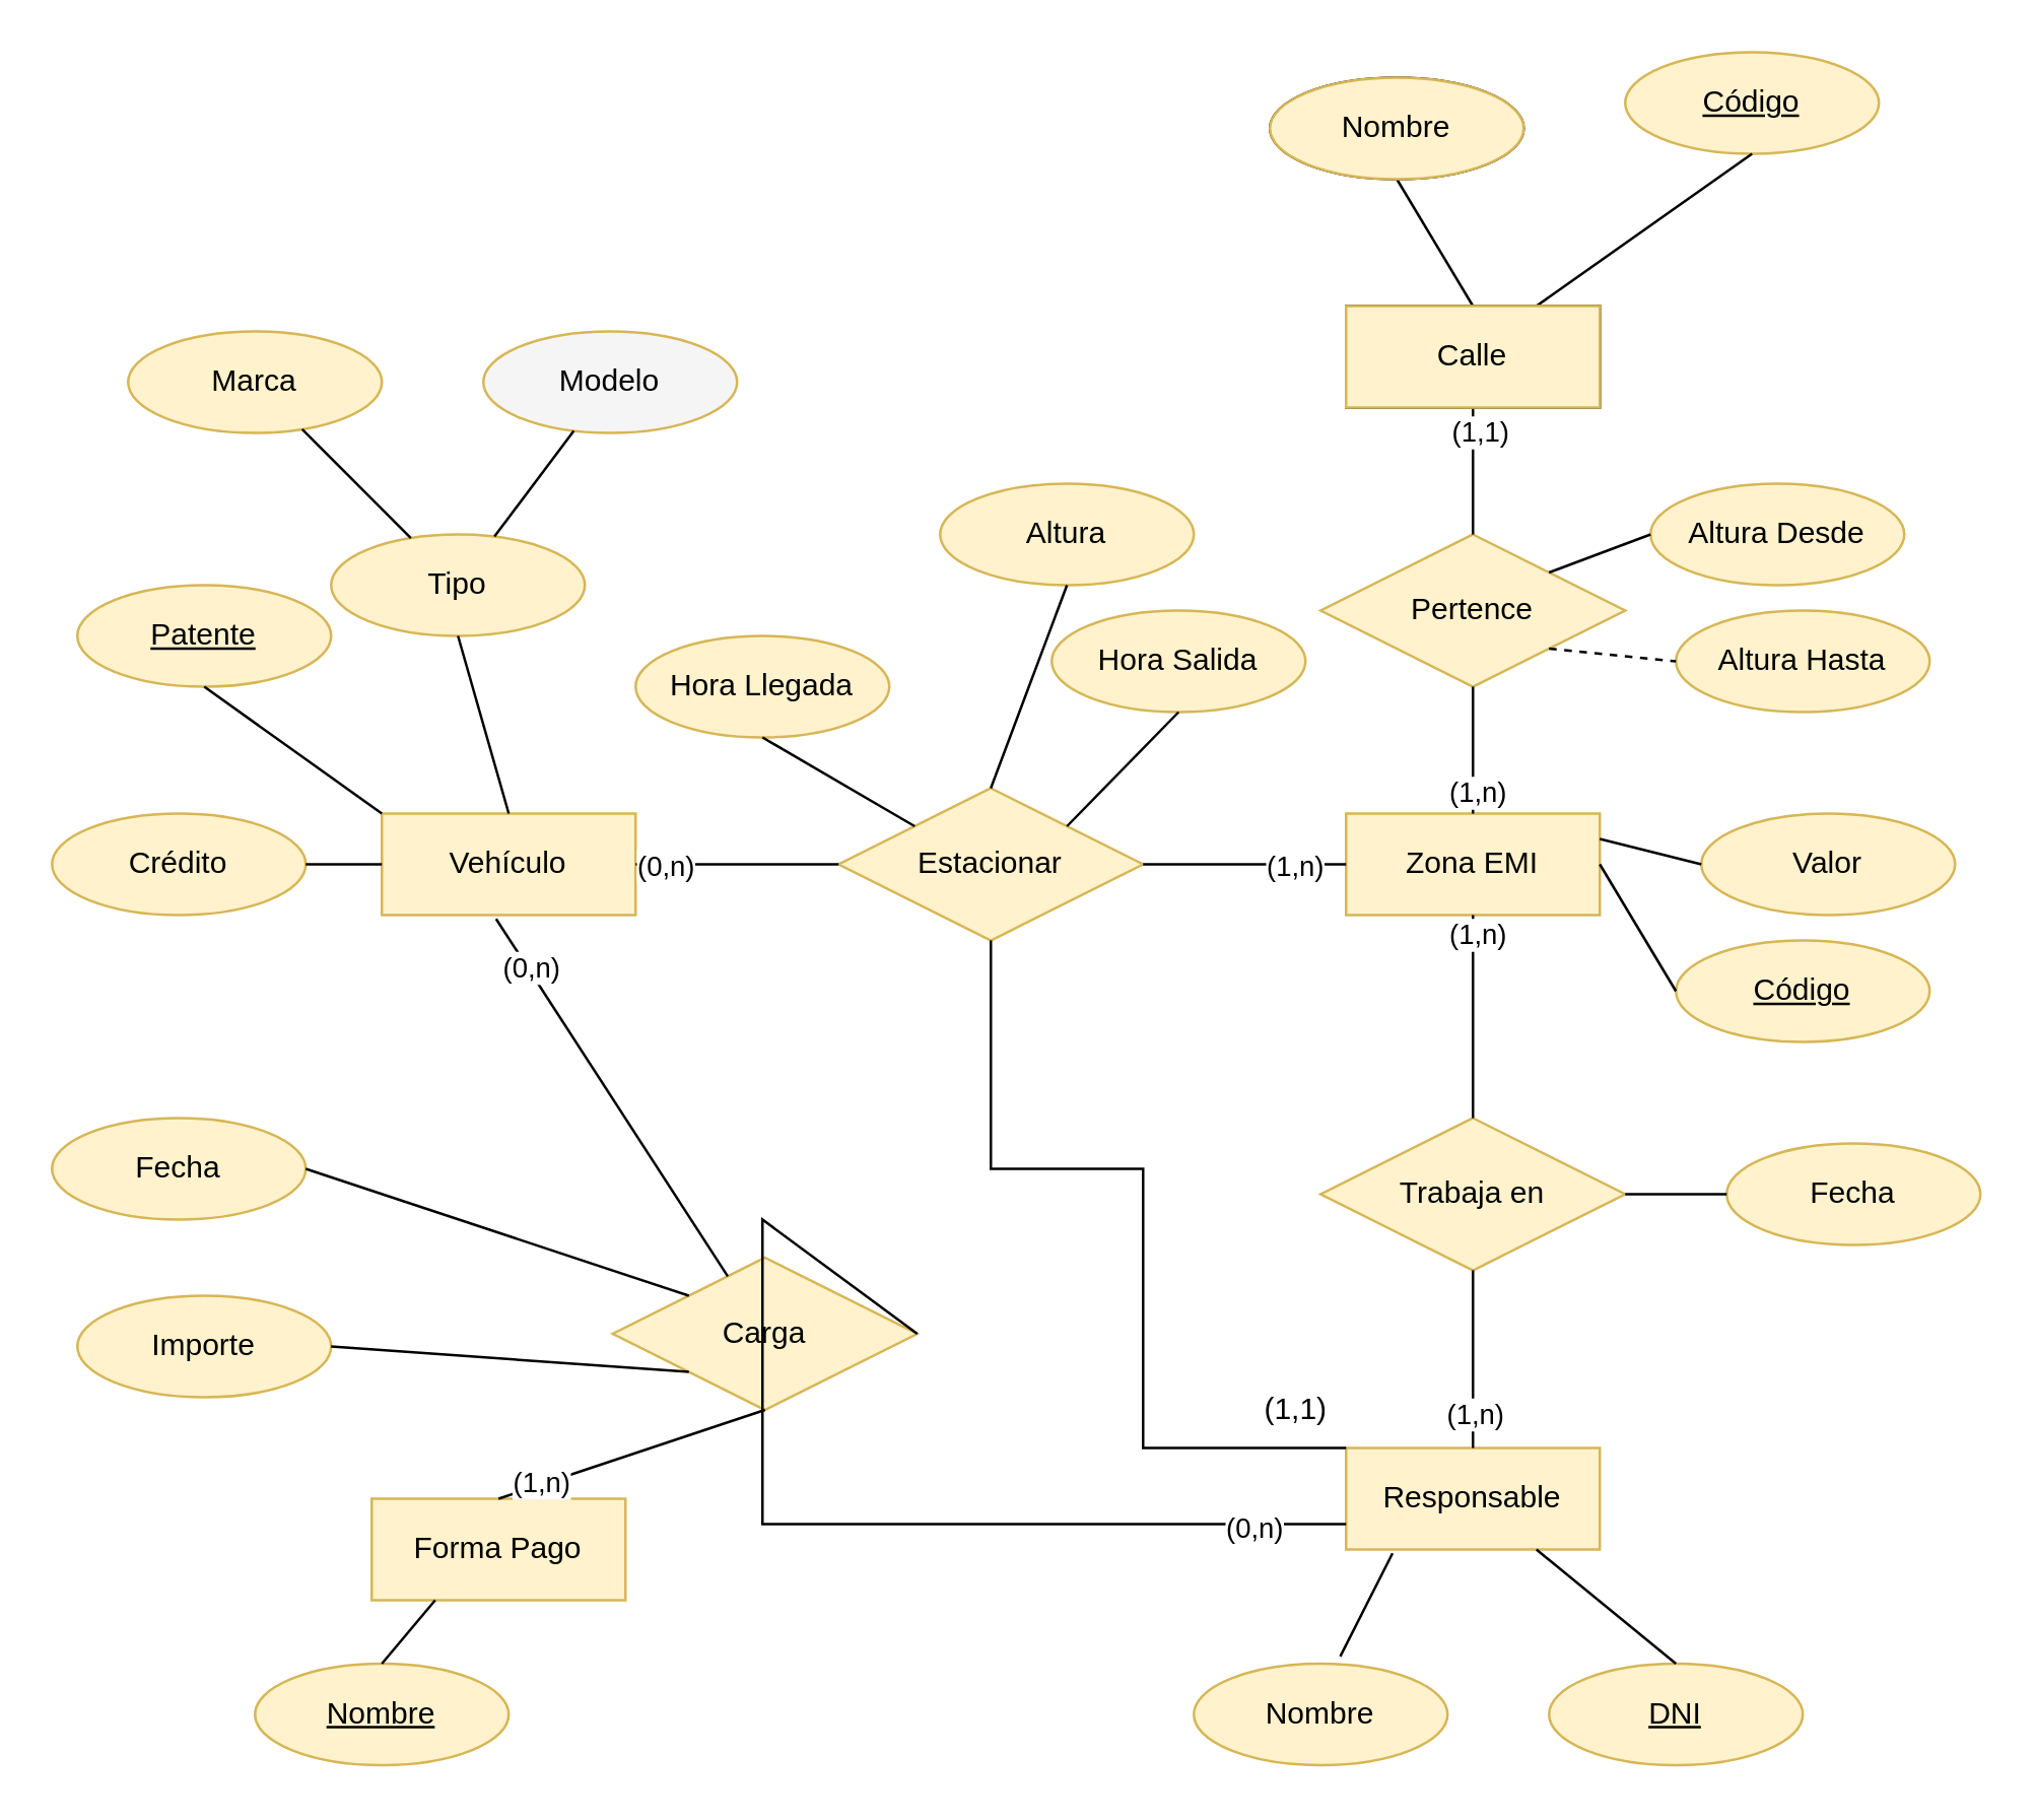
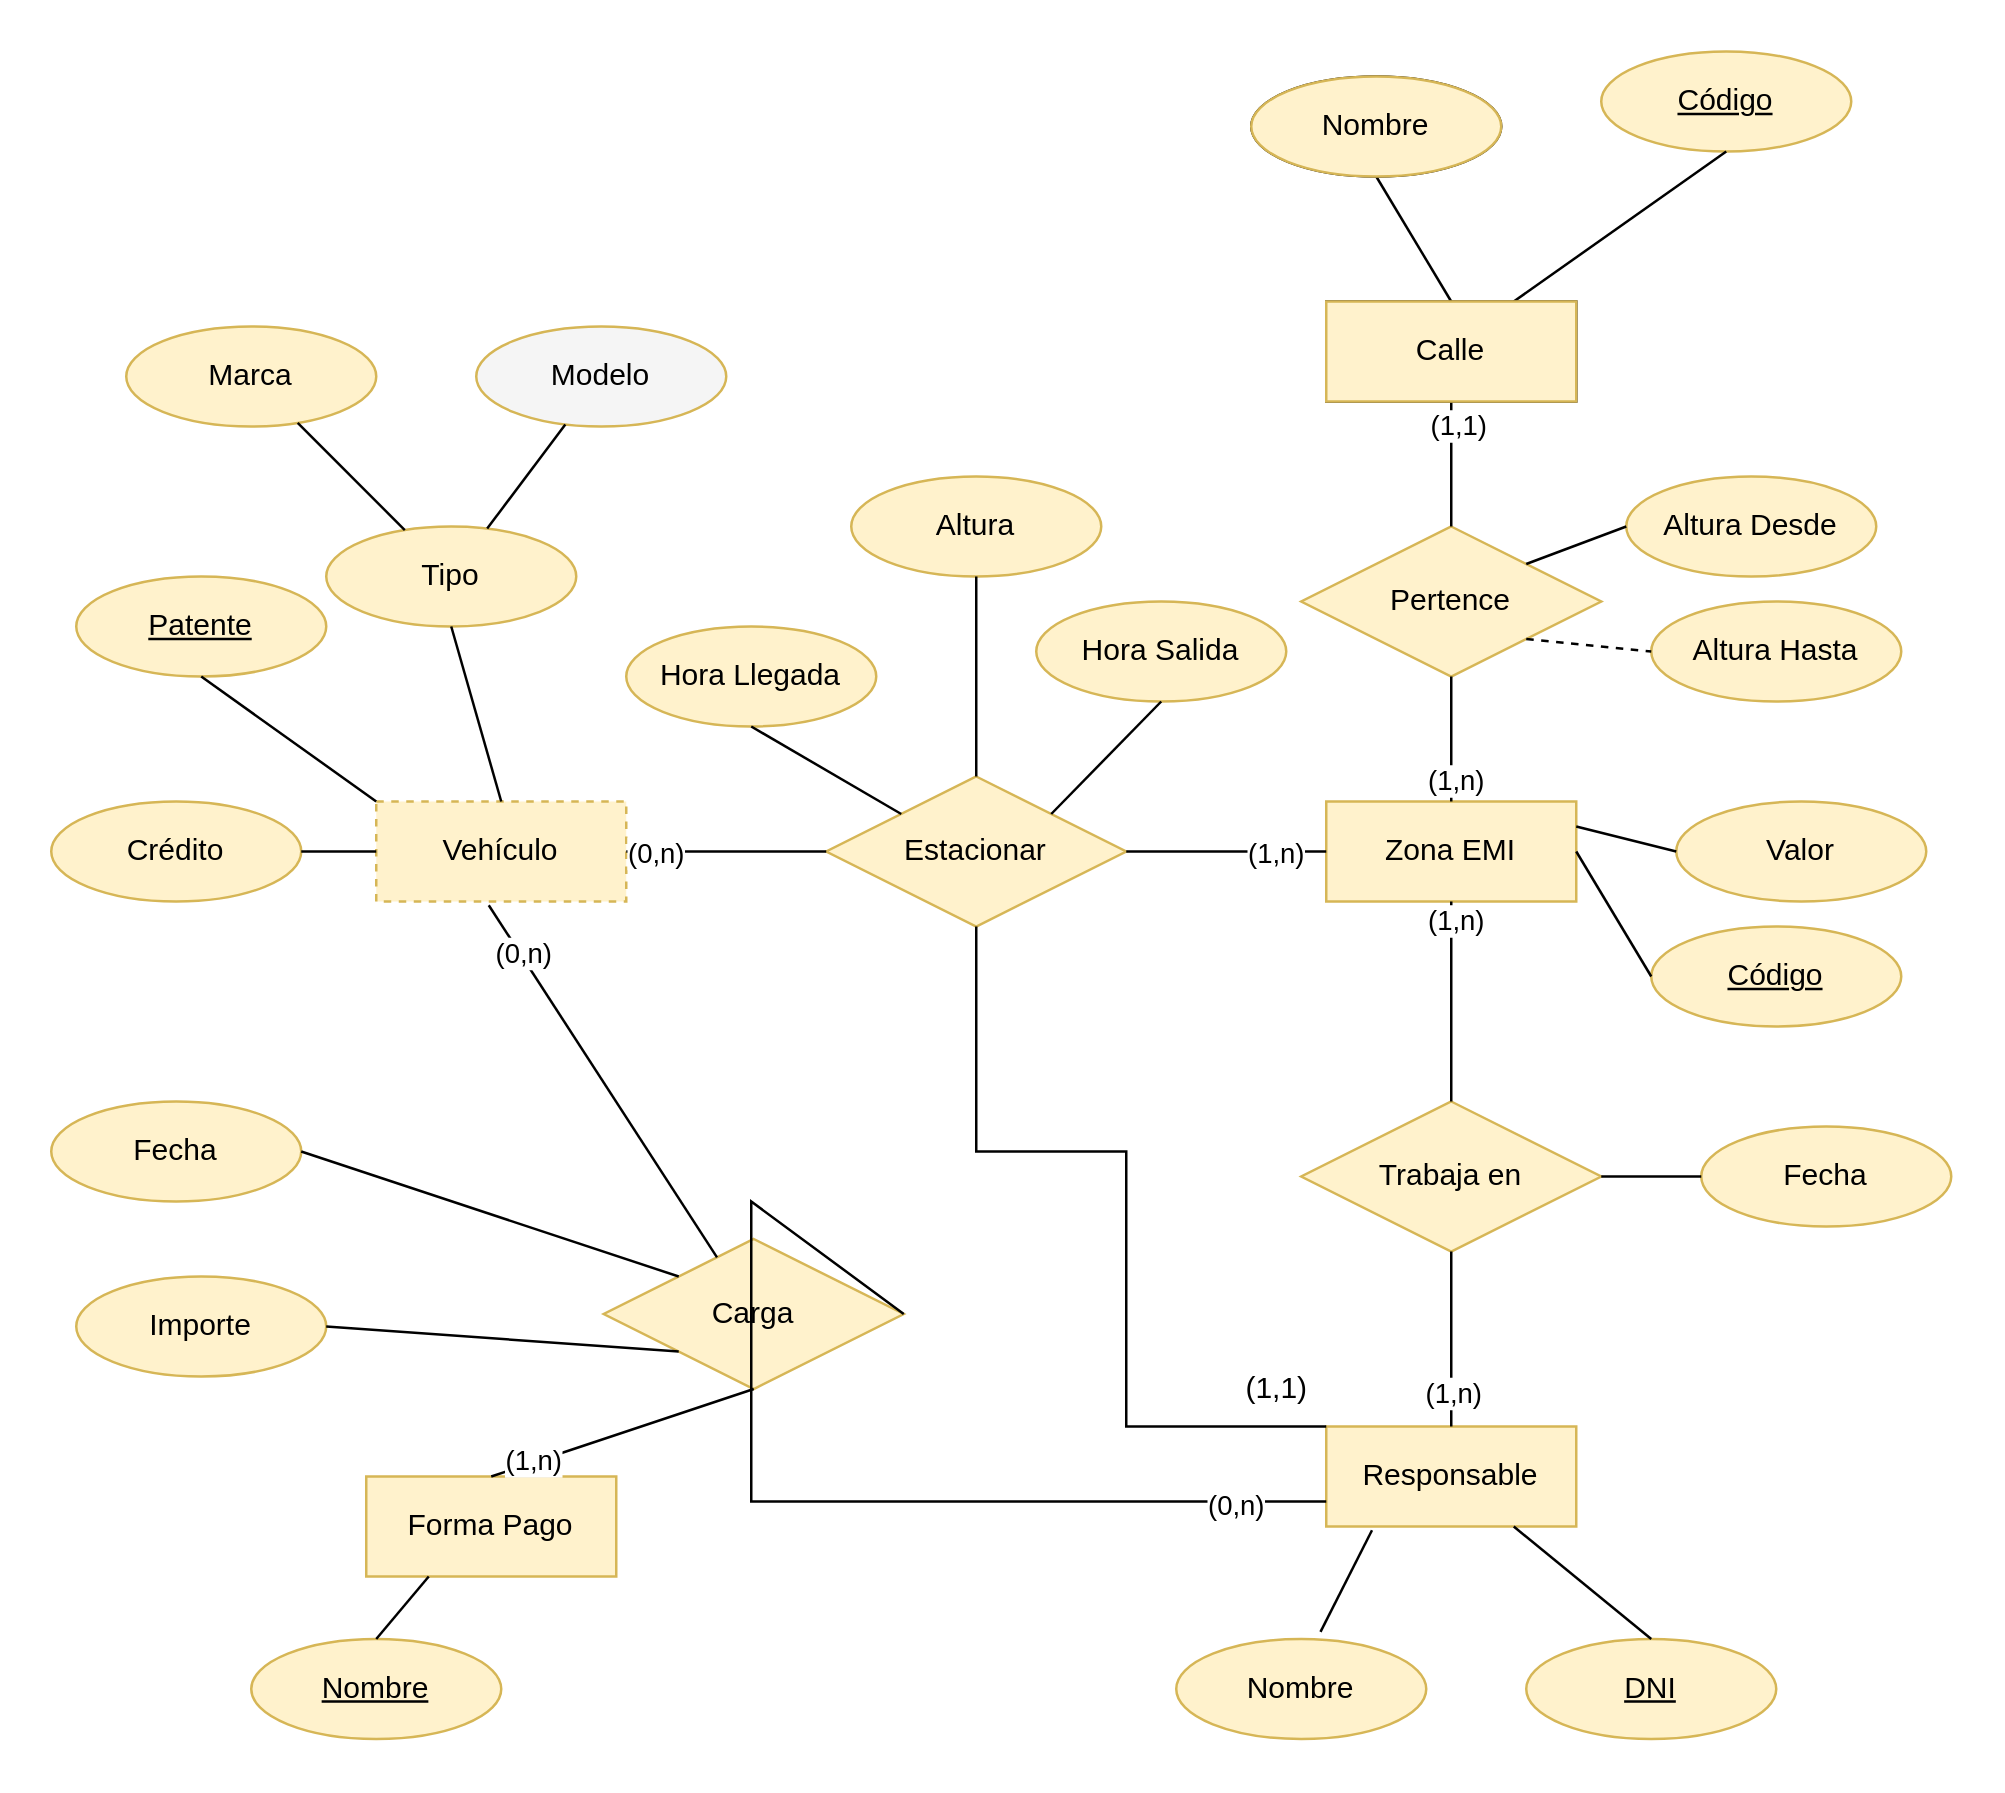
- <mxCell id="35" value="Altura" style="ellipse;whiteSpace=wrap;html=1;align=center;fillColor=#fff2cc;strokeColor=#d6b656;" parent="1" vertex="1"><mxGeometry x="370" y="190" width="100" height="40" as="geometry" /></mxCell>
+ <mxCell id="35" value="Altura" style="ellipse;whiteSpace=wrap;html=1;align=center;fillColor=#fff2cc;strokeColor=#d6b656;" parent="1" vertex="1"><mxGeometry x="340" y="190" width="100" height="40" as="geometry" /></mxCell>
- <mxCell id="2" value="Vehículo" style="whiteSpace=wrap;html=1;align=center;fillColor=#fff2cc;strokeColor=#d6b656;" parent="1" vertex="1"><mxGeometry x="150" y="320" width="100" height="40" as="geometry" /></mxCell>
+ <mxCell id="2" value="Vehículo" style="whiteSpace=wrap;html=1;align=center;fillColor=#fff2cc;strokeColor=#d6b656;dashed=1;" parent="1" vertex="1"><mxGeometry x="150" y="320" width="100" height="40" as="geometry" /></mxCell>
